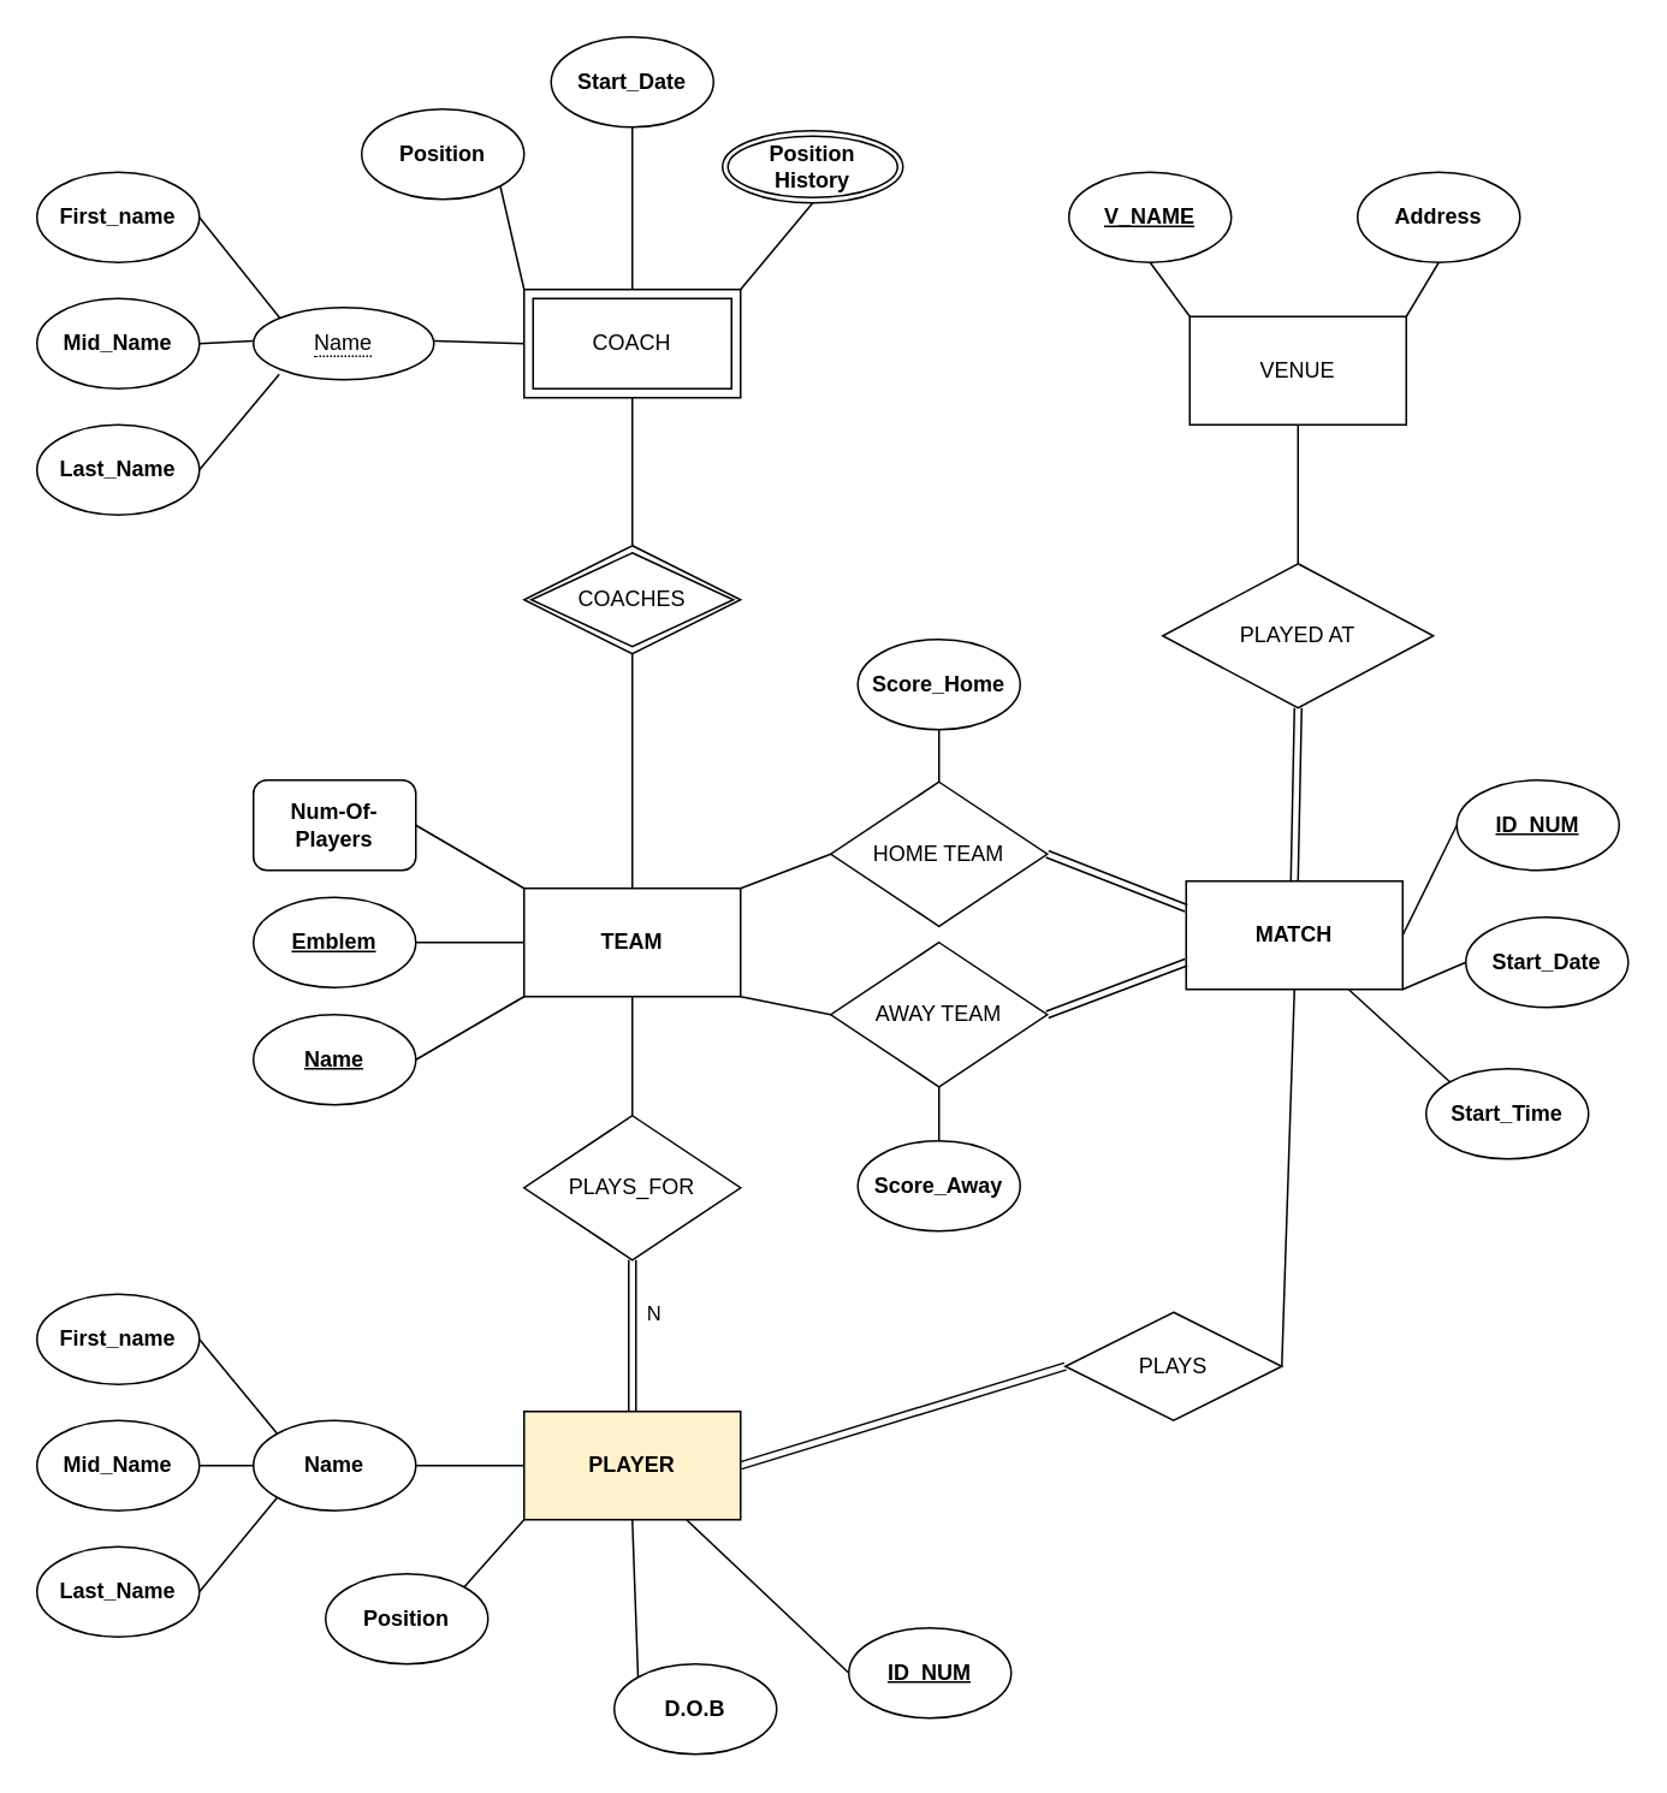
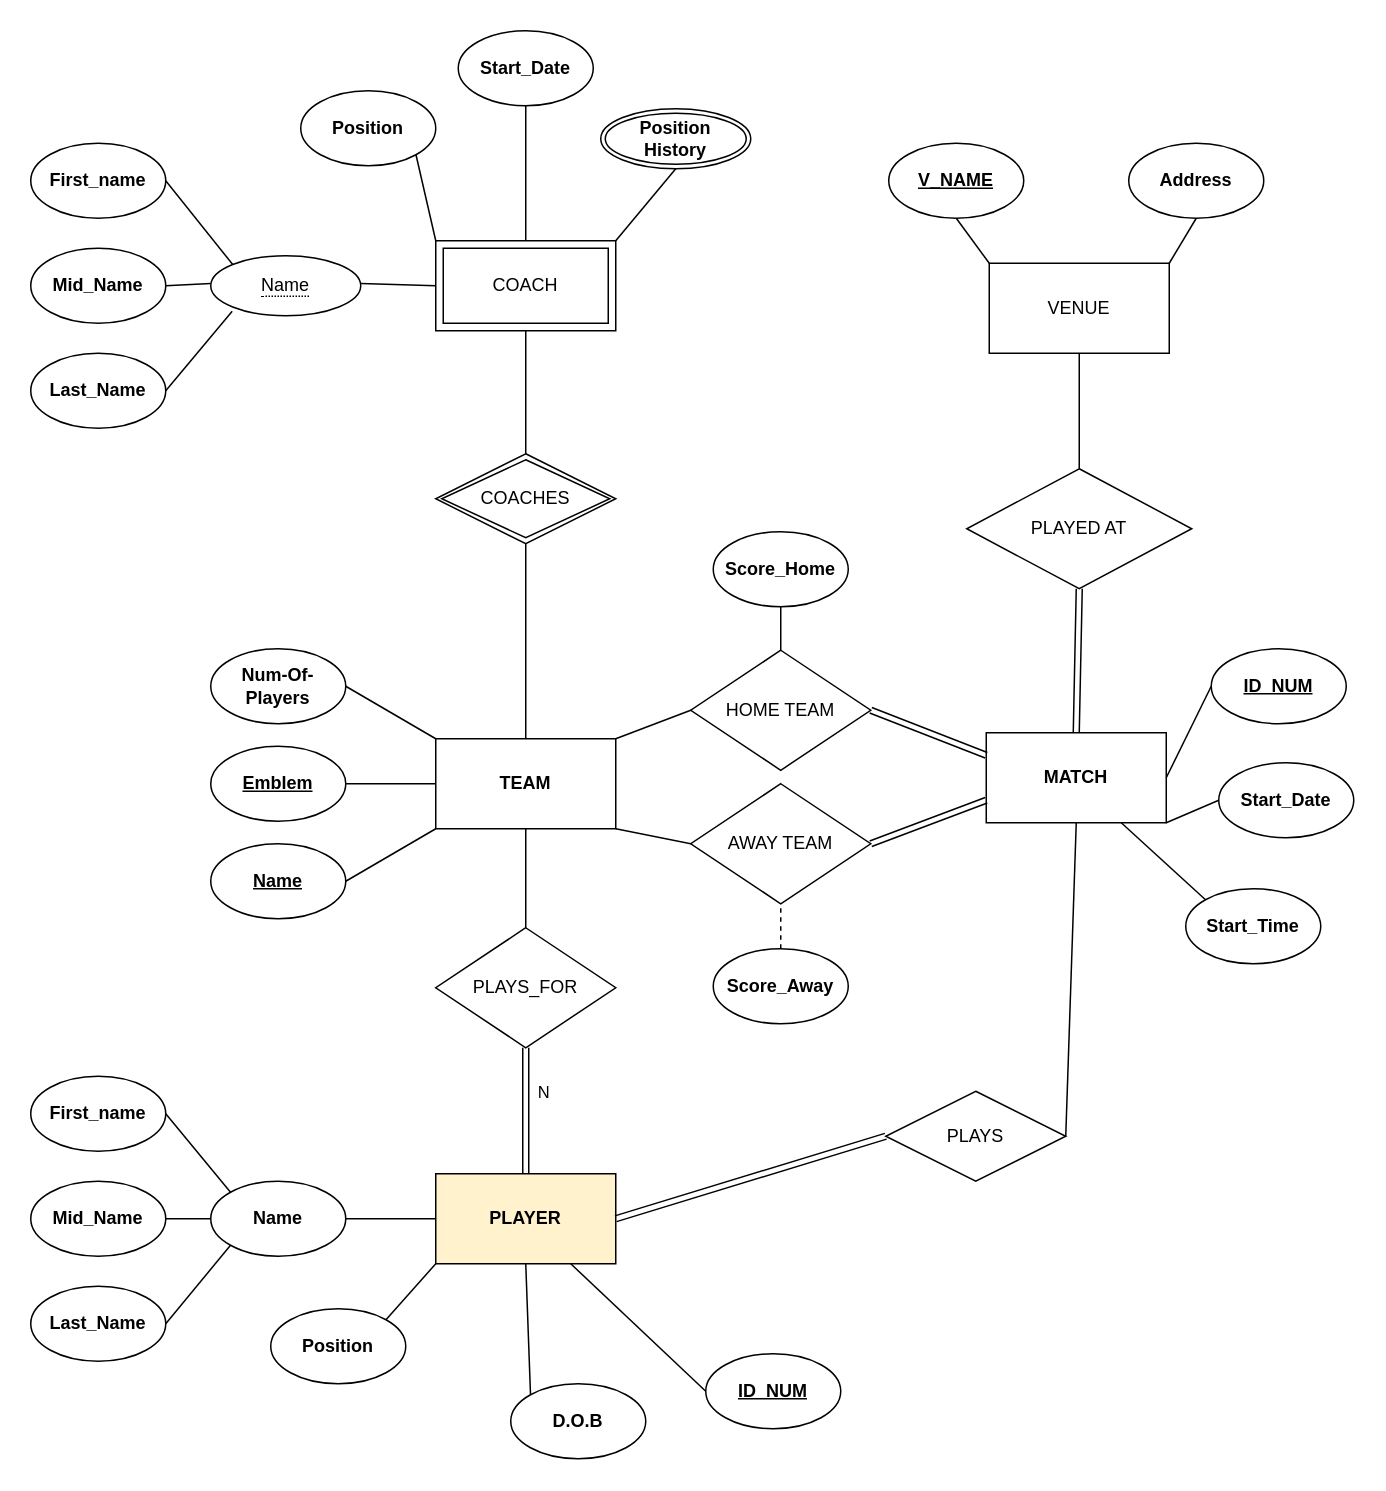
- <mxCell id="5" value="&lt;b&gt;&lt;span&gt;Num-Of-Players&lt;/span&gt;&lt;/b&gt;" style="whiteSpace=wrap;html=1;fontStyle=0;rounded=1;" parent="1" vertex="1"><mxGeometry x="140" y="432" width="90" height="50" as="geometry" /></mxCell>
+ <mxCell id="5" value="&lt;b&gt;&lt;span&gt;Num-Of-Players&lt;/span&gt;&lt;/b&gt;" style="ellipse;whiteSpace=wrap;html=1;fontStyle=0" parent="1" vertex="1"><mxGeometry x="140" y="432" width="90" height="50" as="geometry" /></mxCell>
- <mxCell id="51" value="" style="endArrow=none;html=1;rounded=0;entryX=0.5;entryY=1;entryDx=0;entryDy=0;exitX=0.5;exitY=0;exitDx=0;exitDy=0;" parent="1" source="49" target="46" edge="1"><mxGeometry width="50" height="50" relative="1" as="geometry"><mxPoint x="497" y="618" as="sourcePoint" /><mxPoint x="547" y="568" as="targetPoint" /></mxGeometry></mxCell>
+ <mxCell id="51" value="" style="endArrow=none;html=1;rounded=0;entryX=0.5;entryY=1;entryDx=0;entryDy=0;exitX=0.5;exitY=0;exitDx=0;exitDy=0;dashed=1;" parent="1" source="49" target="46" edge="1"><mxGeometry width="50" height="50" relative="1" as="geometry"><mxPoint x="497" y="618" as="sourcePoint" /><mxPoint x="547" y="568" as="targetPoint" /></mxGeometry></mxCell>
